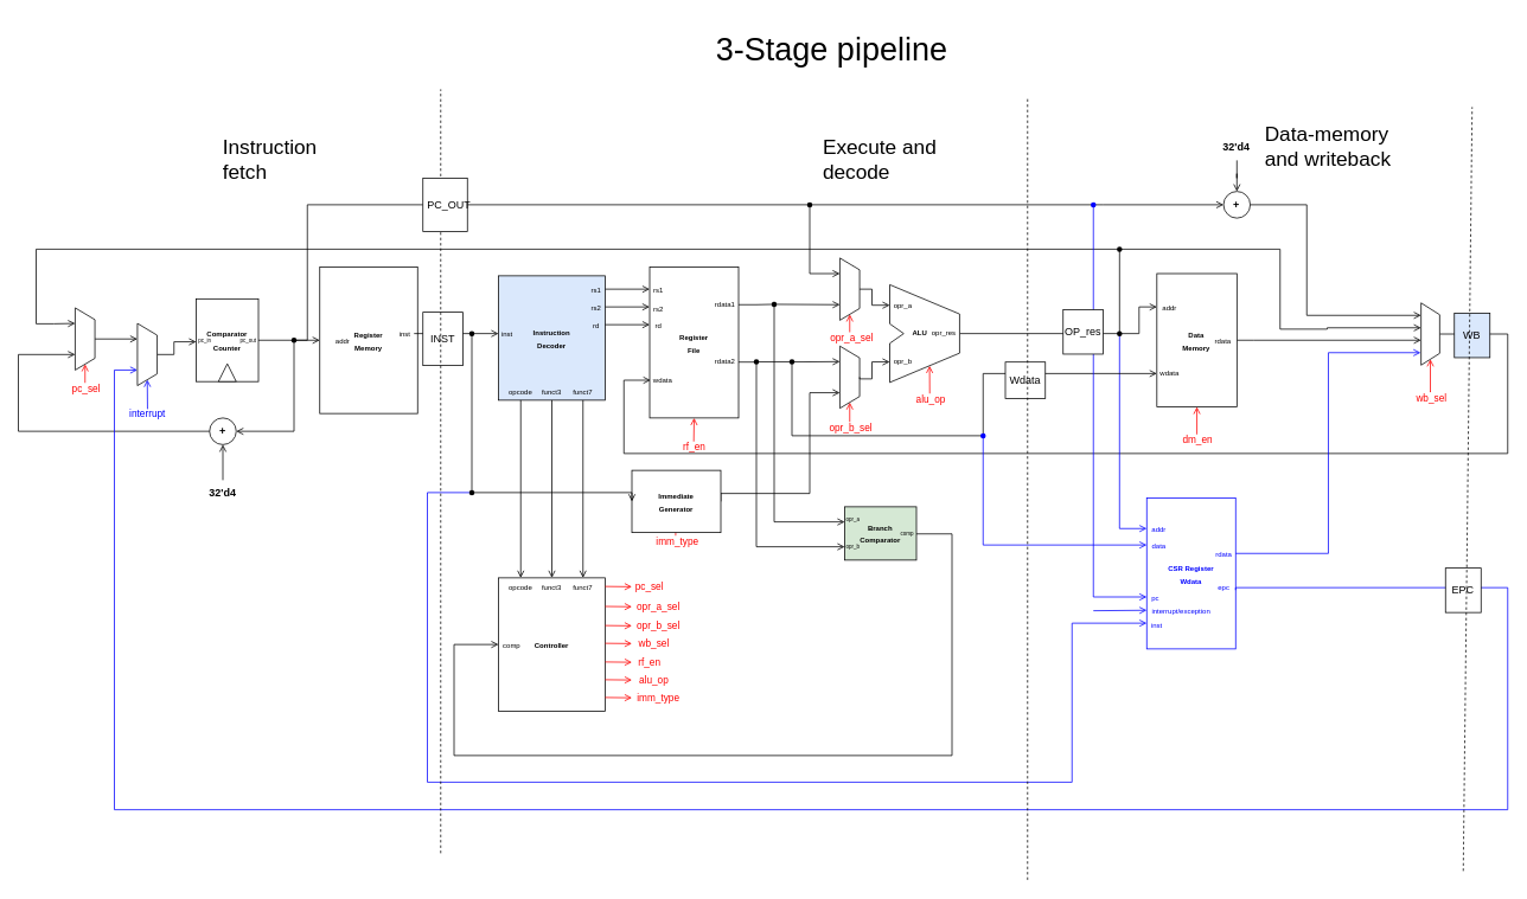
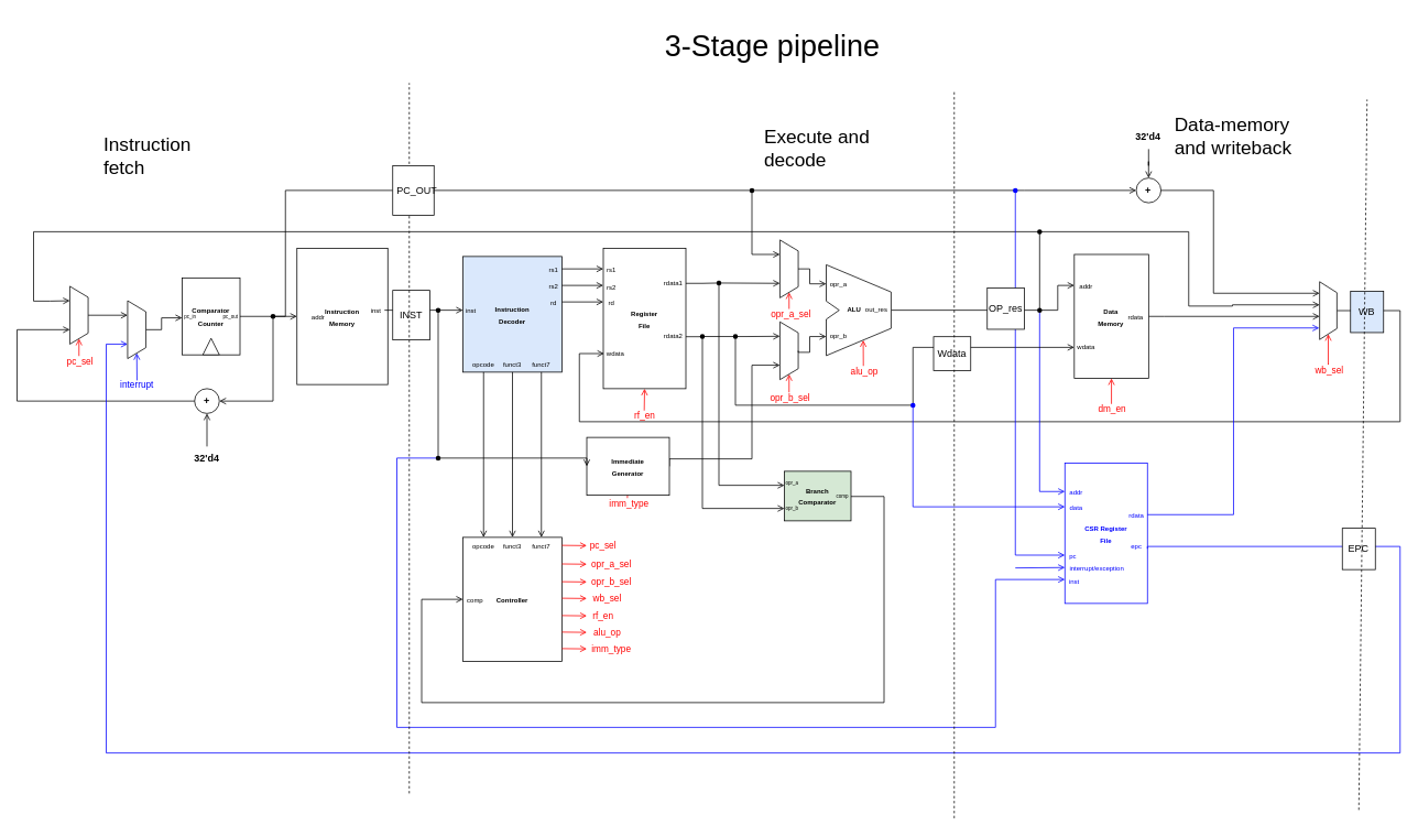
- <mxCell id="162" value="&lt;font style=&quot;font-size: 23px;&quot;&gt;Instruction fetch&lt;/font&gt;" style="text;strokeColor=none;fillColor=none;align=left;verticalAlign=middle;spacingLeft=4;spacingRight=4;overflow=hidden;points=[[0,0.5],[1,0.5]];portConstraint=eastwest;rotatable=0;whiteSpace=wrap;html=1;" vertex="1" parent="1"><mxGeometry x="244" y="144" width="140" height="70" as="geometry" /></mxCell>
+ <mxCell id="162" value="&lt;font style=&quot;font-size: 23px;&quot;&gt;Instruction fetch&lt;/font&gt;" style="text;strokeColor=none;fillColor=none;align=left;verticalAlign=middle;spacingLeft=4;spacingRight=4;overflow=hidden;points=[[0,0.5],[1,0.5]];portConstraint=eastwest;rotatable=0;whiteSpace=wrap;html=1;" vertex="1" parent="1"><mxGeometry x="119" y="154" width="140" height="70" as="geometry" /></mxCell>
- <mxCell id="108" value="&lt;font style=&quot;font-size: 8px;&quot;&gt;opr_res&lt;/font&gt;" style="text;html=1;strokeColor=none;fillColor=none;align=center;verticalAlign=middle;whiteSpace=wrap;rounded=0;" parent="1" vertex="1"><mxGeometry x="1045.71" y="368.12" width="30" height="10" as="geometry" /></mxCell>
+ <mxCell id="108" value="&lt;font style=&quot;font-size: 8px;&quot;&gt;out_res&lt;/font&gt;" style="text;html=1;strokeColor=none;fillColor=none;align=center;verticalAlign=middle;whiteSpace=wrap;rounded=0;" parent="1" vertex="1"><mxGeometry x="1045.71" y="368.12" width="30" height="10" as="geometry" /></mxCell>
- <mxCell id="5" value="&lt;b style=&quot;font-size: 8px;&quot;&gt;Register &lt;br&gt;Memory&lt;/b&gt;" style="rounded=0;whiteSpace=wrap;html=1;" parent="1" vertex="1"><mxGeometry x="359" y="300" width="110" height="165" as="geometry" /></mxCell>
+ <mxCell id="5" value="&lt;b style=&quot;font-size: 8px;&quot;&gt;Instruction &lt;br&gt;Memory&lt;/b&gt;" style="rounded=0;whiteSpace=wrap;html=1;" parent="1" vertex="1"><mxGeometry x="359" y="300" width="110" height="165" as="geometry" /></mxCell>
- <mxCell id="112" value="&lt;b style=&quot;font-size: 8px;&quot;&gt;&lt;font color=&quot;#0000ff&quot;&gt;CSR Register &lt;br&gt;Wdata&lt;/font&gt;&lt;/b&gt;" style="rounded=0;whiteSpace=wrap;html=1;points=[[0,0,0,0,0],[0,0.25,0,0,0],[0,0.5,0,0,0],[0,0.75,0,0,0],[0,1,0,0,0],[0.25,0,0,0,0],[0.25,1,0,0,0],[0.5,0,0,0,0],[0.5,1,0,0,0],[0.75,0,0,0,0],[0.75,1,0,0,0],[1,0,0,0,0],[1,0.25,0,0,0],[1,0.5,0,0,0],[1,0.63,0,0,0],[1,0.75,0,0,0],[1,1,0,0,0]];fontColor=#007FFF;strokeColor=#0000FF;" parent="1" vertex="1"><mxGeometry x="1289" y="560" width="100" height="170" as="geometry" /></mxCell>
+ <mxCell id="112" value="&lt;b style=&quot;font-size: 8px;&quot;&gt;&lt;font color=&quot;#0000ff&quot;&gt;CSR Register &lt;br&gt;File&lt;/font&gt;&lt;/b&gt;" style="rounded=0;whiteSpace=wrap;html=1;points=[[0,0,0,0,0],[0,0.25,0,0,0],[0,0.5,0,0,0],[0,0.75,0,0,0],[0,1,0,0,0],[0.25,0,0,0,0],[0.25,1,0,0,0],[0.5,0,0,0,0],[0.5,1,0,0,0],[0.75,0,0,0,0],[0.75,1,0,0,0],[1,0,0,0,0],[1,0.25,0,0,0],[1,0.5,0,0,0],[1,0.63,0,0,0],[1,0.75,0,0,0],[1,1,0,0,0]];fontColor=#007FFF;strokeColor=#0000FF;" parent="1" vertex="1"><mxGeometry x="1289" y="560" width="100" height="170" as="geometry" /></mxCell>
